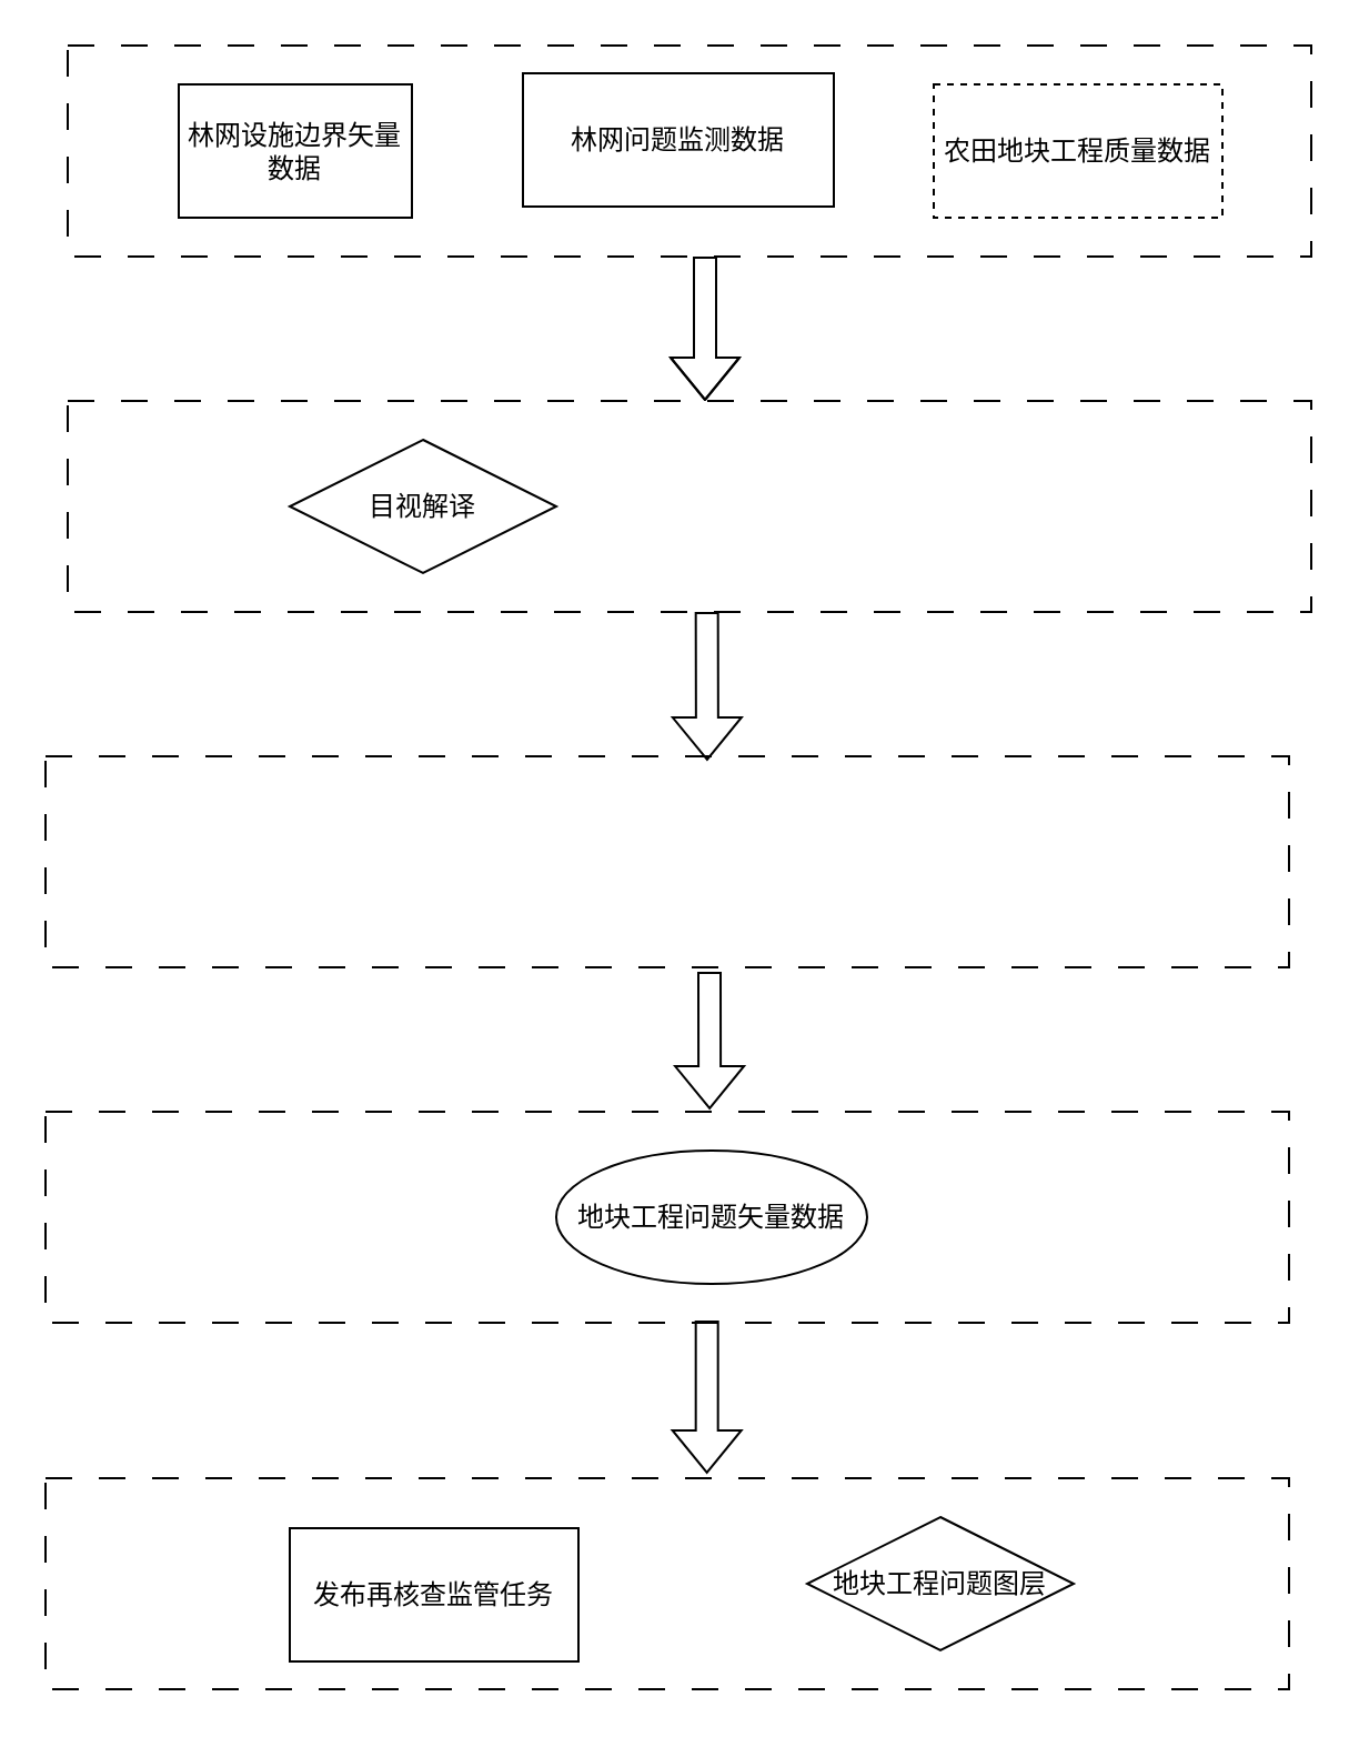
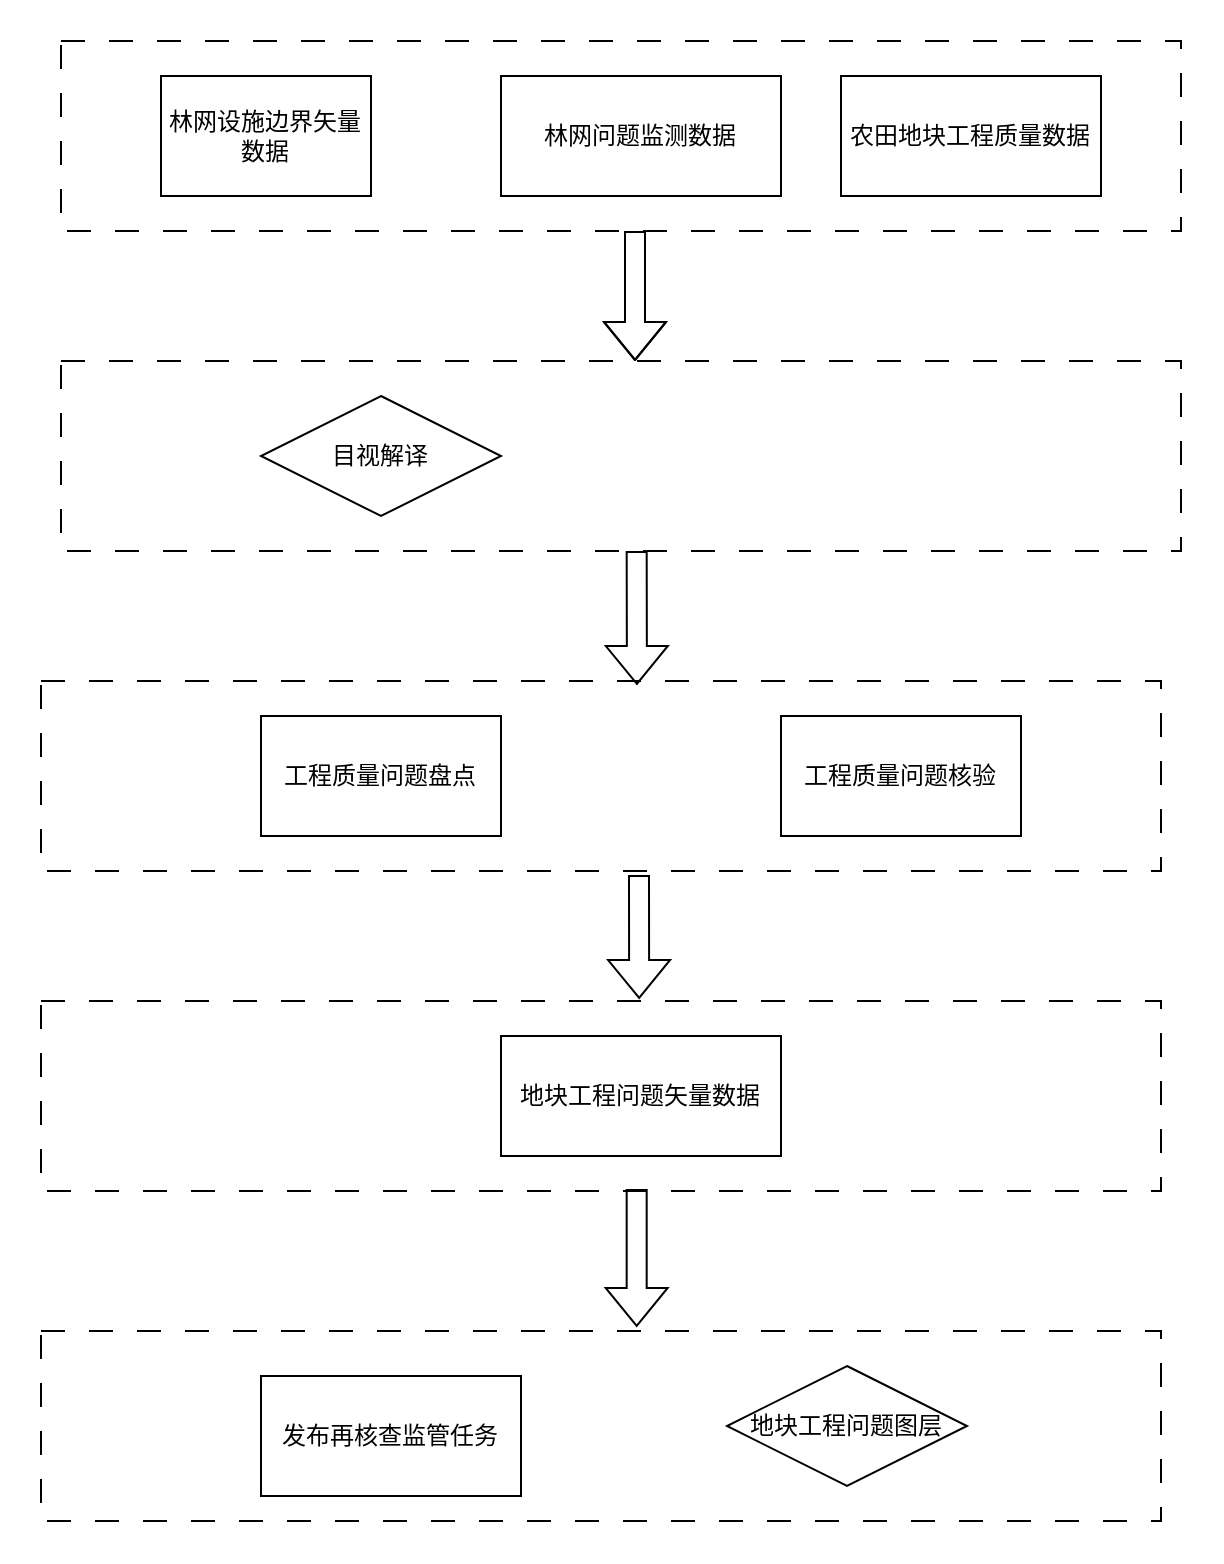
- <mxCell id="18" value="林网问题监测数据" style="rounded=0;whiteSpace=wrap;html=1;" parent="15" vertex="1"><mxGeometry x="205" y="12.5" width="140" height="60" as="geometry" /></mxCell>
+ <mxCell id="18" value="林网问题监测数据" style="rounded=0;whiteSpace=wrap;html=1;" parent="15" vertex="1"><mxGeometry x="220" y="17.5" width="140" height="60" as="geometry" /></mxCell>
- <mxCell id="17" value="农田地块工程质量数据" style="rounded=0;whiteSpace=wrap;html=1;dashed=1;" parent="15" vertex="1"><mxGeometry x="390" y="17.5" width="130" height="60" as="geometry" /></mxCell>
+ <mxCell id="17" value="农田地块工程质量数据" style="rounded=0;whiteSpace=wrap;html=1;" parent="15" vertex="1"><mxGeometry x="390" y="17.5" width="130" height="60" as="geometry" /></mxCell>
+ <mxCell id="3" value="工程质量问题盘点" style="rounded=0;whiteSpace=wrap;html=1;" parent="1" vertex="1"><mxGeometry x="130" y="357.5" width="120" height="60" as="geometry" /></mxCell>
+ <mxCell id="4" value="工程质量问题核验" style="rounded=0;whiteSpace=wrap;html=1;" parent="1" vertex="1"><mxGeometry x="390" y="357.5" width="120" height="60" as="geometry" /></mxCell>
- <mxCell id="10" value="地块工程问题矢量数据" style="ellipse;whiteSpace=wrap;html=1;" parent="8" vertex="1"><mxGeometry x="230" y="17.5" width="140" height="60" as="geometry" /></mxCell>
+ <mxCell id="10" value="地块工程问题矢量数据" style="rounded=0;whiteSpace=wrap;html=1;" parent="8" vertex="1"><mxGeometry x="230" y="17.5" width="140" height="60" as="geometry" /></mxCell>
